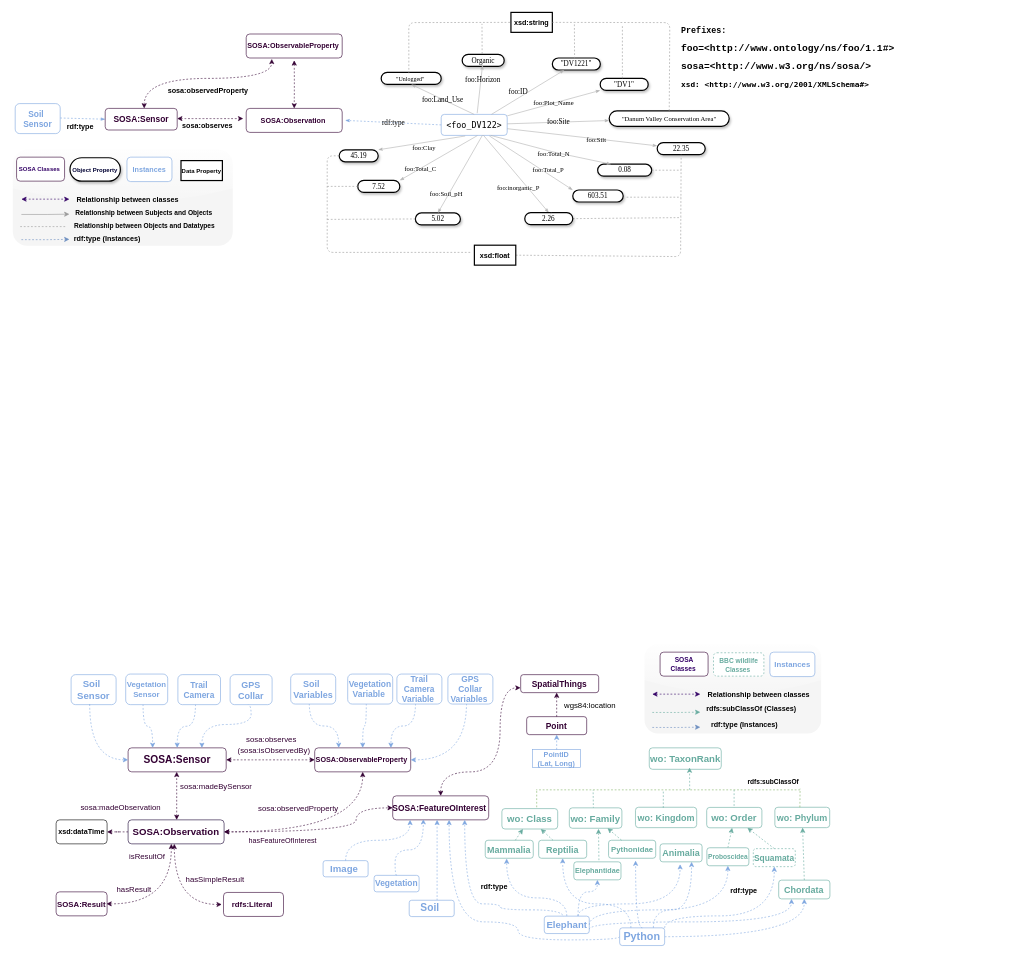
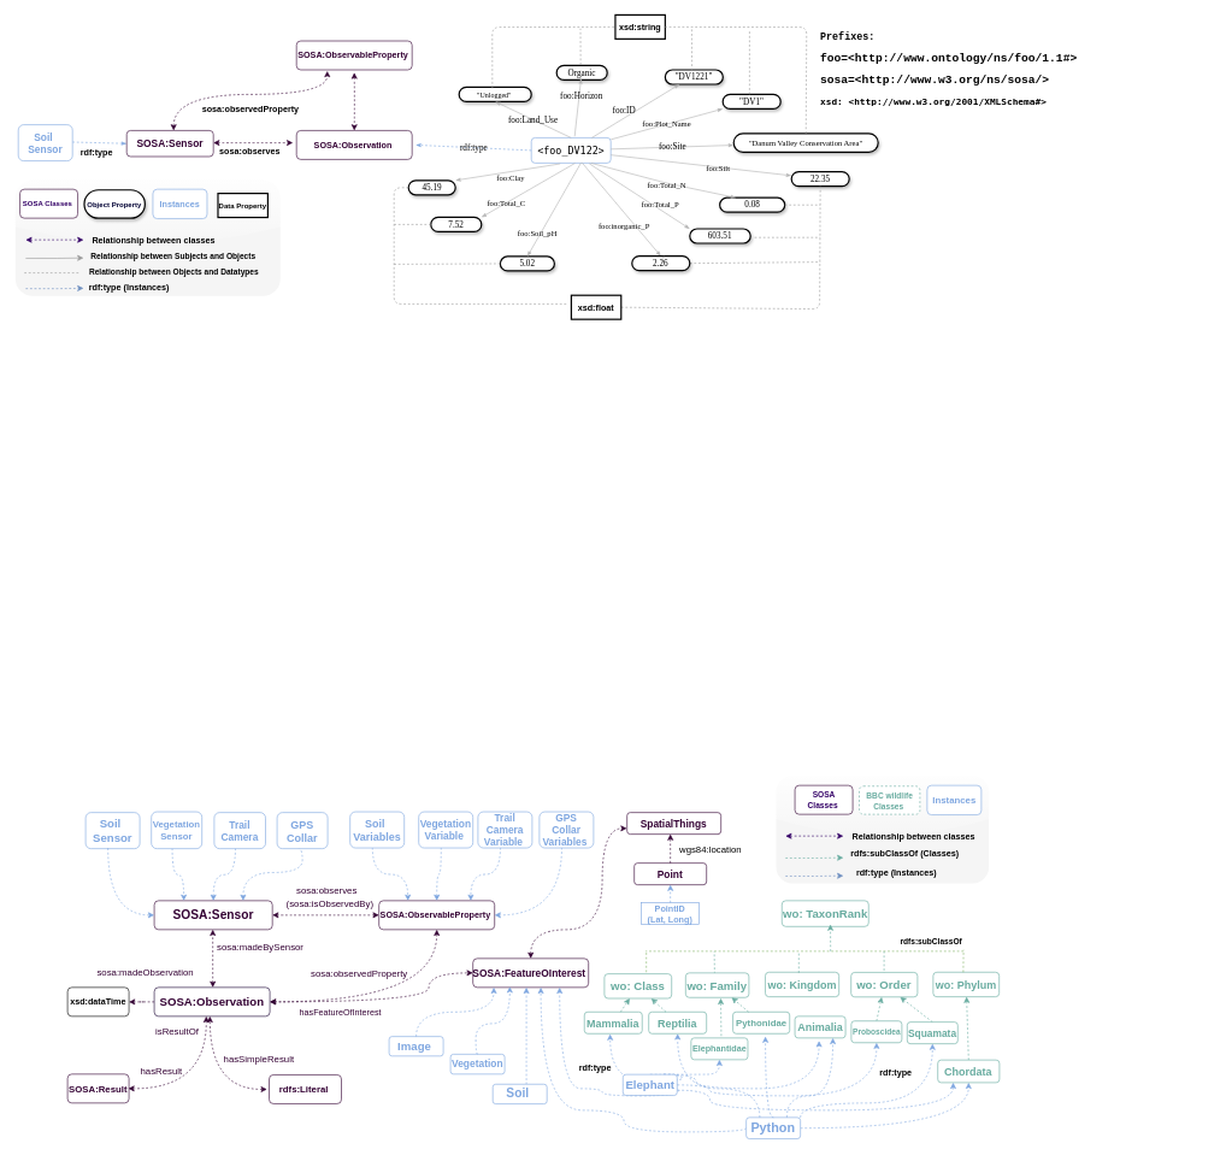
- <mxCell id="82" value="&lt;b&gt;&lt;font style=&quot;font-size: 14px&quot; color=&quot;#67ab9f&quot;&gt;Squamata&lt;/font&gt;&lt;/b&gt;" style="rounded=1;whiteSpace=wrap;html=1;strokeColor=#67AB9F;dashed=1;" parent="1" vertex="1"><mxGeometry x="1255" y="1413.75" width="70" height="30" as="geometry" /></mxCell>
+ <mxCell id="82" value="&lt;b&gt;&lt;font style=&quot;font-size: 14px&quot; color=&quot;#67ab9f&quot;&gt;Squamata&lt;/font&gt;&lt;/b&gt;" style="rounded=1;whiteSpace=wrap;html=1;strokeColor=#67AB9F" parent="1" vertex="1"><mxGeometry x="1255" y="1413.75" width="70" height="30" as="geometry" /></mxCell>
- <mxCell id="129" value="&lt;b&gt;&lt;font color=&quot;#7ea6e0&quot;&gt;&lt;font style=&quot;font-size: 16px&quot;&gt;Elephant&lt;/font&gt;&lt;br&gt;&lt;/font&gt;&lt;/b&gt;" style="rounded=1;whiteSpace=wrap;html=1;strokeColor=#7EA6E0;" parent="1" vertex="1"><mxGeometry x="906.63" y="1526.25" width="75" height="29" as="geometry" /></mxCell>
+ <mxCell id="129" value="&lt;b&gt;&lt;font color=&quot;#7ea6e0&quot;&gt;&lt;font style=&quot;font-size: 16px&quot;&gt;Elephant&lt;/font&gt;&lt;br&gt;&lt;/font&gt;&lt;/b&gt;" style="rounded=1;whiteSpace=wrap;html=1;strokeColor=#7EA6E0;" parent="1" vertex="1"><mxGeometry x="861.63" y="1486.25" width="75" height="29" as="geometry" /></mxCell>
